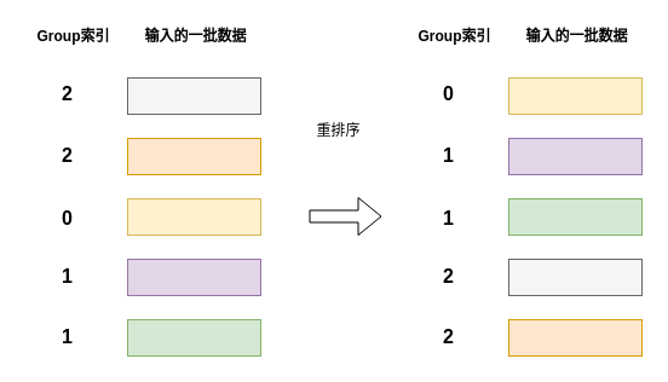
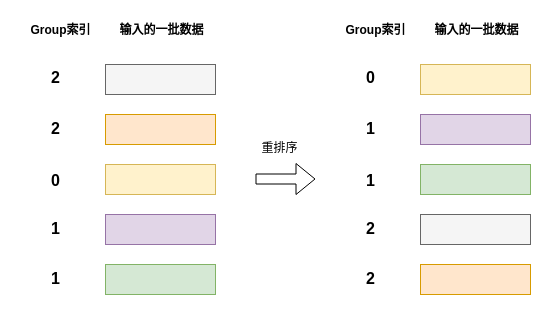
- <mxCell id="15" value="重排序" style="text;html=1;align=center;verticalAlign=middle;resizable=0;points=[];autosize=1;strokeColor=none;" vertex="1" parent="1"><mxGeometry x="254" y="98" width="50" height="20" as="geometry" /></mxCell>
+ <mxCell id="15" value="重排序" style="text;html=1;align=center;verticalAlign=middle;resizable=0;points=[];autosize=1;strokeColor=none;" vertex="1" parent="1"><mxGeometry x="254" y="138" width="50" height="20" as="geometry" /></mxCell>
